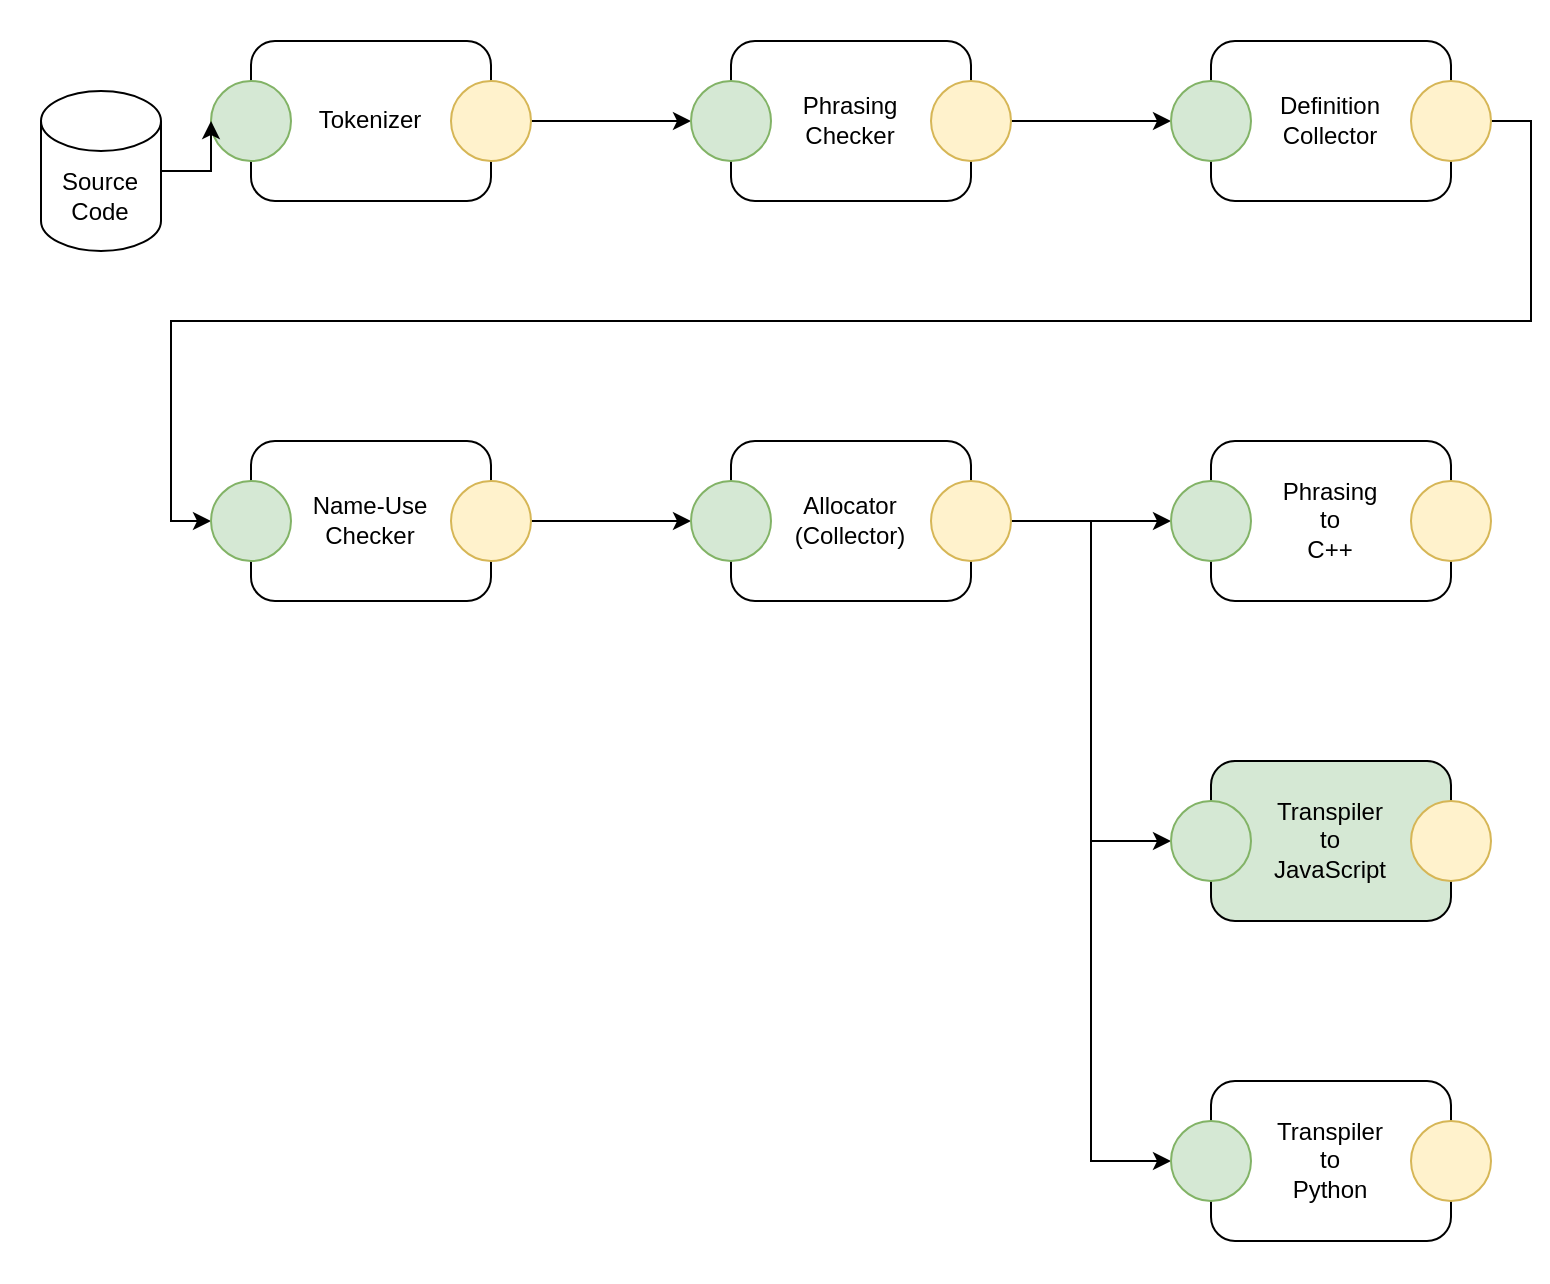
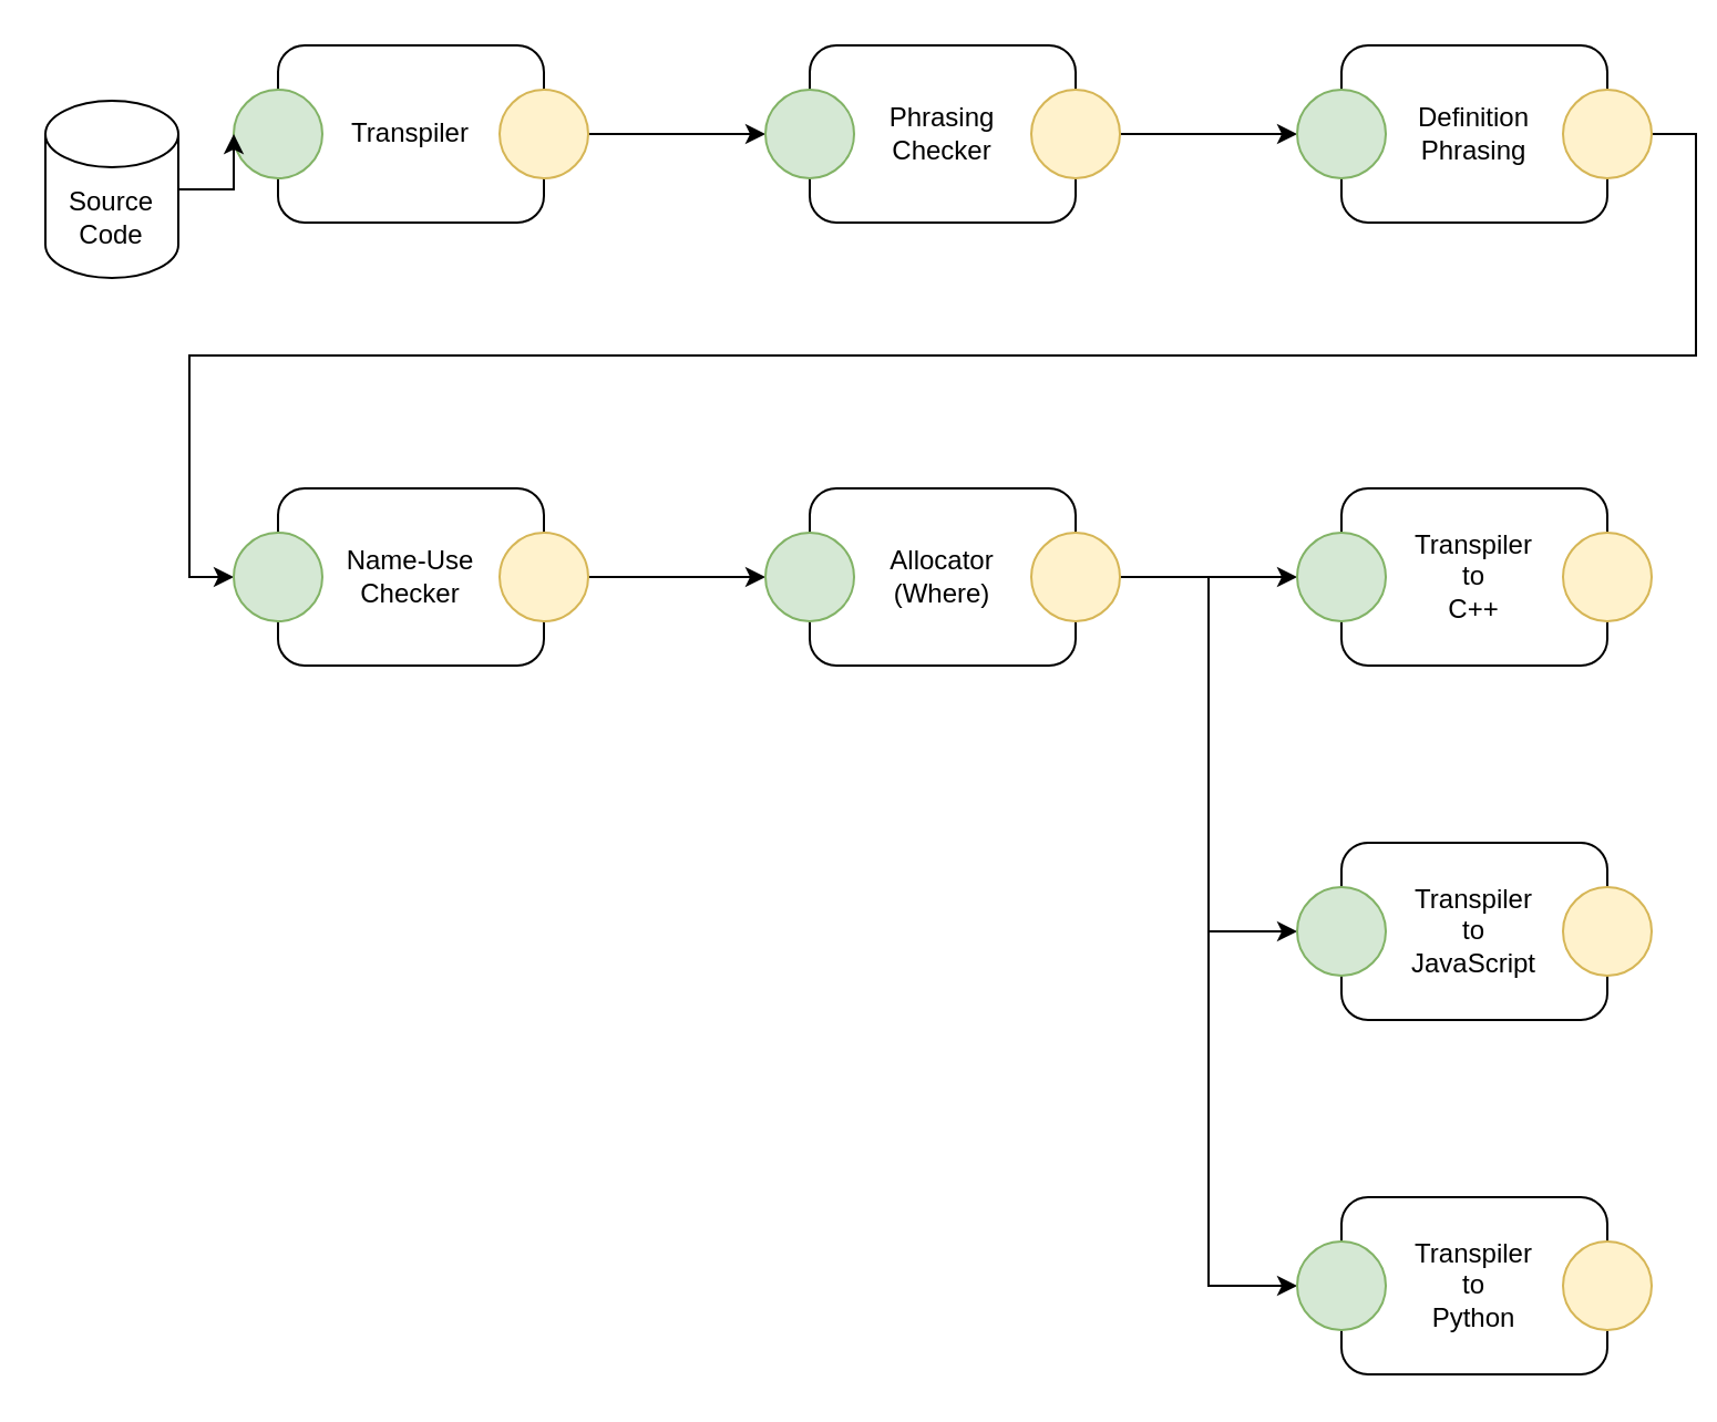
- <mxCell id="2" value="Tokenizer" style="rounded=1;whiteSpace=wrap;html=1;" vertex="1" parent="1"><mxGeometry x="125" y="20" width="120" height="80" as="geometry" /></mxCell>
+ <mxCell id="2" value="Transpiler" style="rounded=1;whiteSpace=wrap;html=1;" vertex="1" parent="1"><mxGeometry x="125" y="20" width="120" height="80" as="geometry" /></mxCell>
- <mxCell id="10" value="Definition&lt;br&gt;Collector" style="rounded=1;whiteSpace=wrap;html=1;" vertex="1" parent="1"><mxGeometry x="605" y="20" width="120" height="80" as="geometry" /></mxCell>
+ <mxCell id="10" value="Definition&lt;br&gt;Phrasing" style="rounded=1;whiteSpace=wrap;html=1;" vertex="1" parent="1"><mxGeometry x="605" y="20" width="120" height="80" as="geometry" /></mxCell>
- <mxCell id="18" value="Allocator&lt;br&gt;(Collector)" style="rounded=1;whiteSpace=wrap;html=1;" vertex="1" parent="1"><mxGeometry x="365" y="220" width="120" height="80" as="geometry" /></mxCell>
+ <mxCell id="18" value="Allocator&lt;br&gt;(Where)" style="rounded=1;whiteSpace=wrap;html=1;" vertex="1" parent="1"><mxGeometry x="365" y="220" width="120" height="80" as="geometry" /></mxCell>
- <mxCell id="24" value="Phrasing&lt;br&gt;to&lt;br&gt;C++" style="rounded=1;whiteSpace=wrap;html=1;" vertex="1" parent="1"><mxGeometry x="605" y="220" width="120" height="80" as="geometry" /></mxCell>
+ <mxCell id="24" value="Transpiler&lt;br&gt;to&lt;br&gt;C++" style="rounded=1;whiteSpace=wrap;html=1;" vertex="1" parent="1"><mxGeometry x="605" y="220" width="120" height="80" as="geometry" /></mxCell>
- <mxCell id="27" value="Transpiler&lt;br&gt;to&lt;br&gt;JavaScript" style="rounded=1;whiteSpace=wrap;html=1;fillColor=#d5e8d4;" vertex="1" parent="1"><mxGeometry x="605" y="380" width="120" height="80" as="geometry" /></mxCell>
+ <mxCell id="27" value="Transpiler&lt;br&gt;to&lt;br&gt;JavaScript" style="rounded=1;whiteSpace=wrap;html=1;" vertex="1" parent="1"><mxGeometry x="605" y="380" width="120" height="80" as="geometry" /></mxCell>
